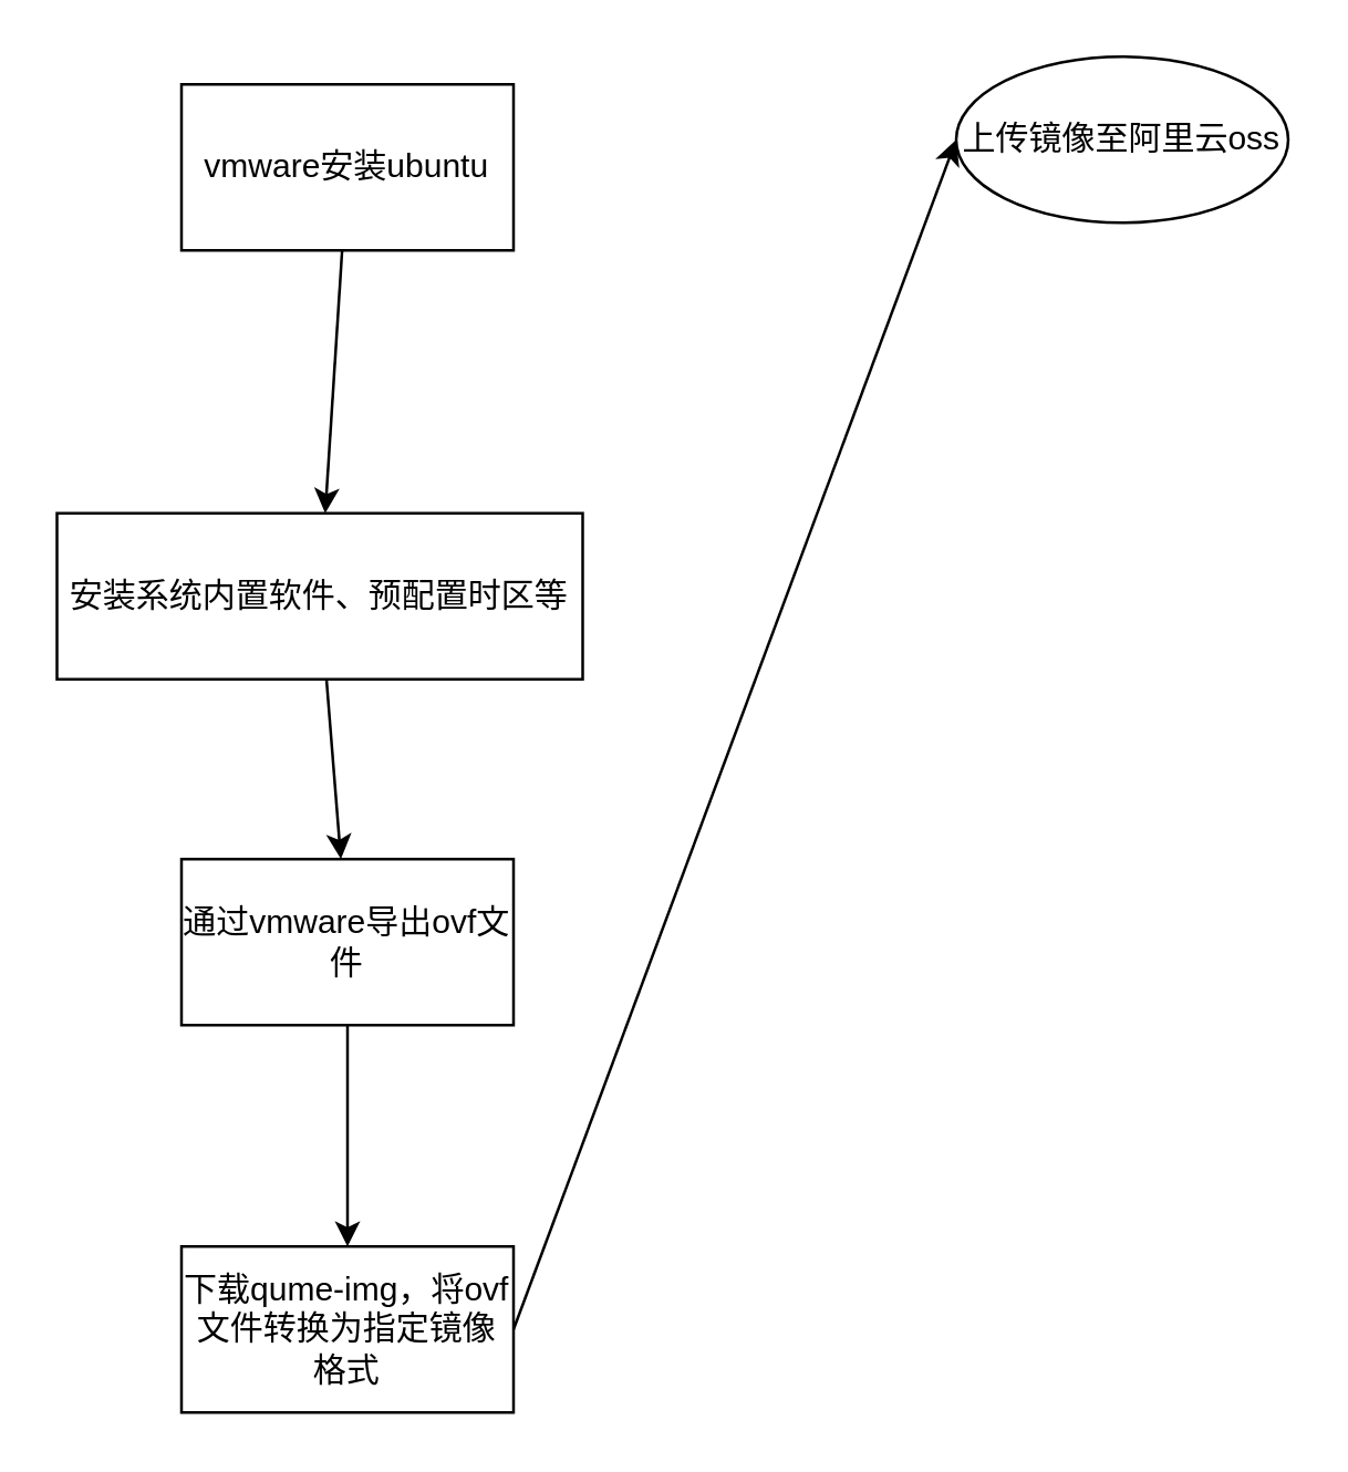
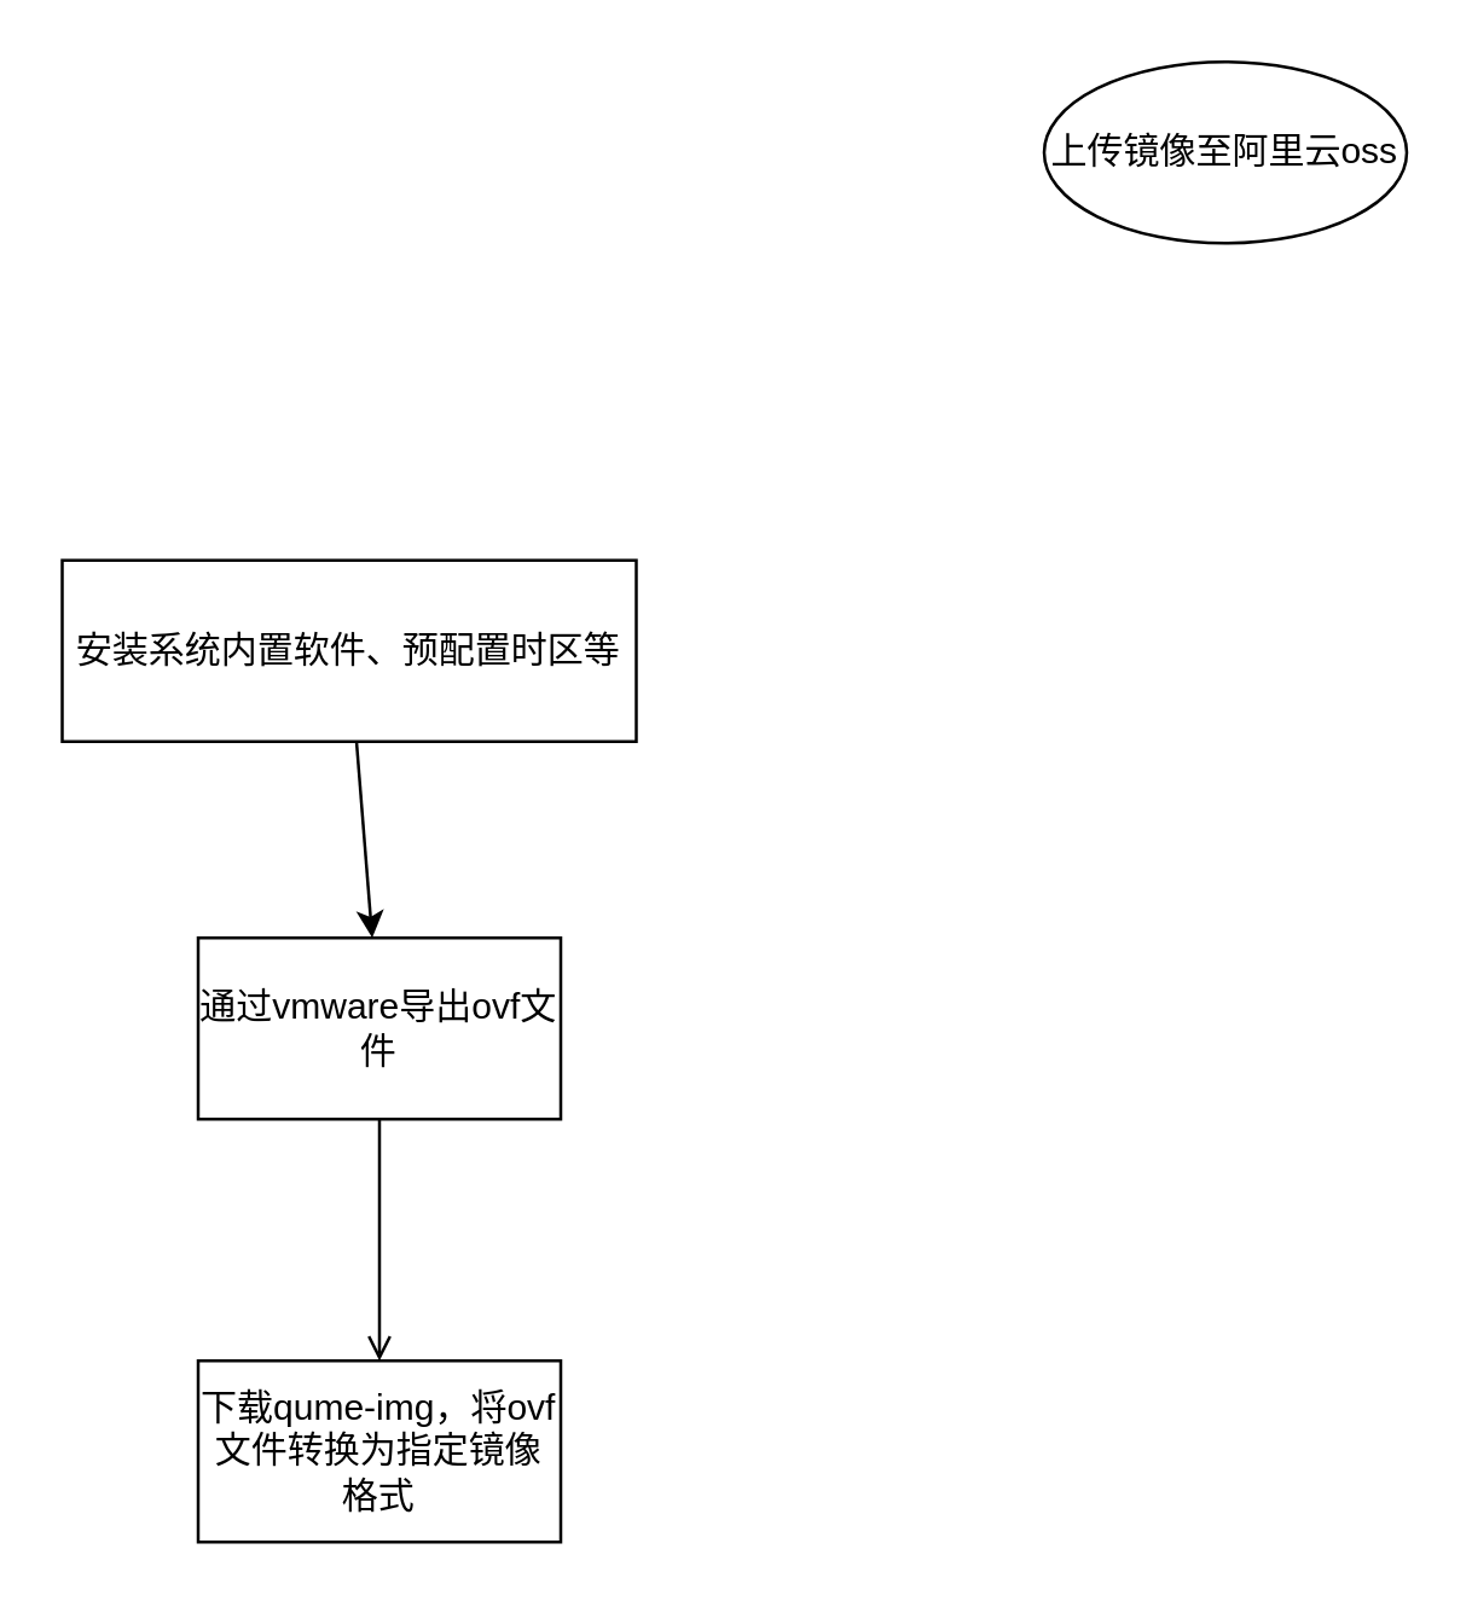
- <mxCell id="3" value="vmware安装ubuntu" style="rounded=0;whiteSpace=wrap;html=1;" vertex="1" parent="1"><mxGeometry x="65" y="30" width="120" height="60" as="geometry" /></mxCell>
- <mxCell id="2" value="" style="edgeStyle=none;html=1;" edge="1" parent="1" source="3" target="5"><mxGeometry relative="1" as="geometry" /></mxCell>
- <mxCell id="8" style="edgeStyle=none;html=1;exitX=1;exitY=0.5;exitDx=0;exitDy=0;entryX=0;entryY=0.5;entryDx=0;entryDy=0;" edge="1" parent="1" source="9" target="10"><mxGeometry relative="1" as="geometry" /></mxCell>
- <mxCell id="6" value="" style="edgeStyle=none;html=1;" edge="1" parent="1" source="7" target="9"><mxGeometry relative="1" as="geometry" /></mxCell>
+ <mxCell id="6" value="" style="edgeStyle=none;html=1;endArrow=open;" edge="1" parent="1" source="7" target="9"><mxGeometry relative="1" as="geometry" /></mxCell>
